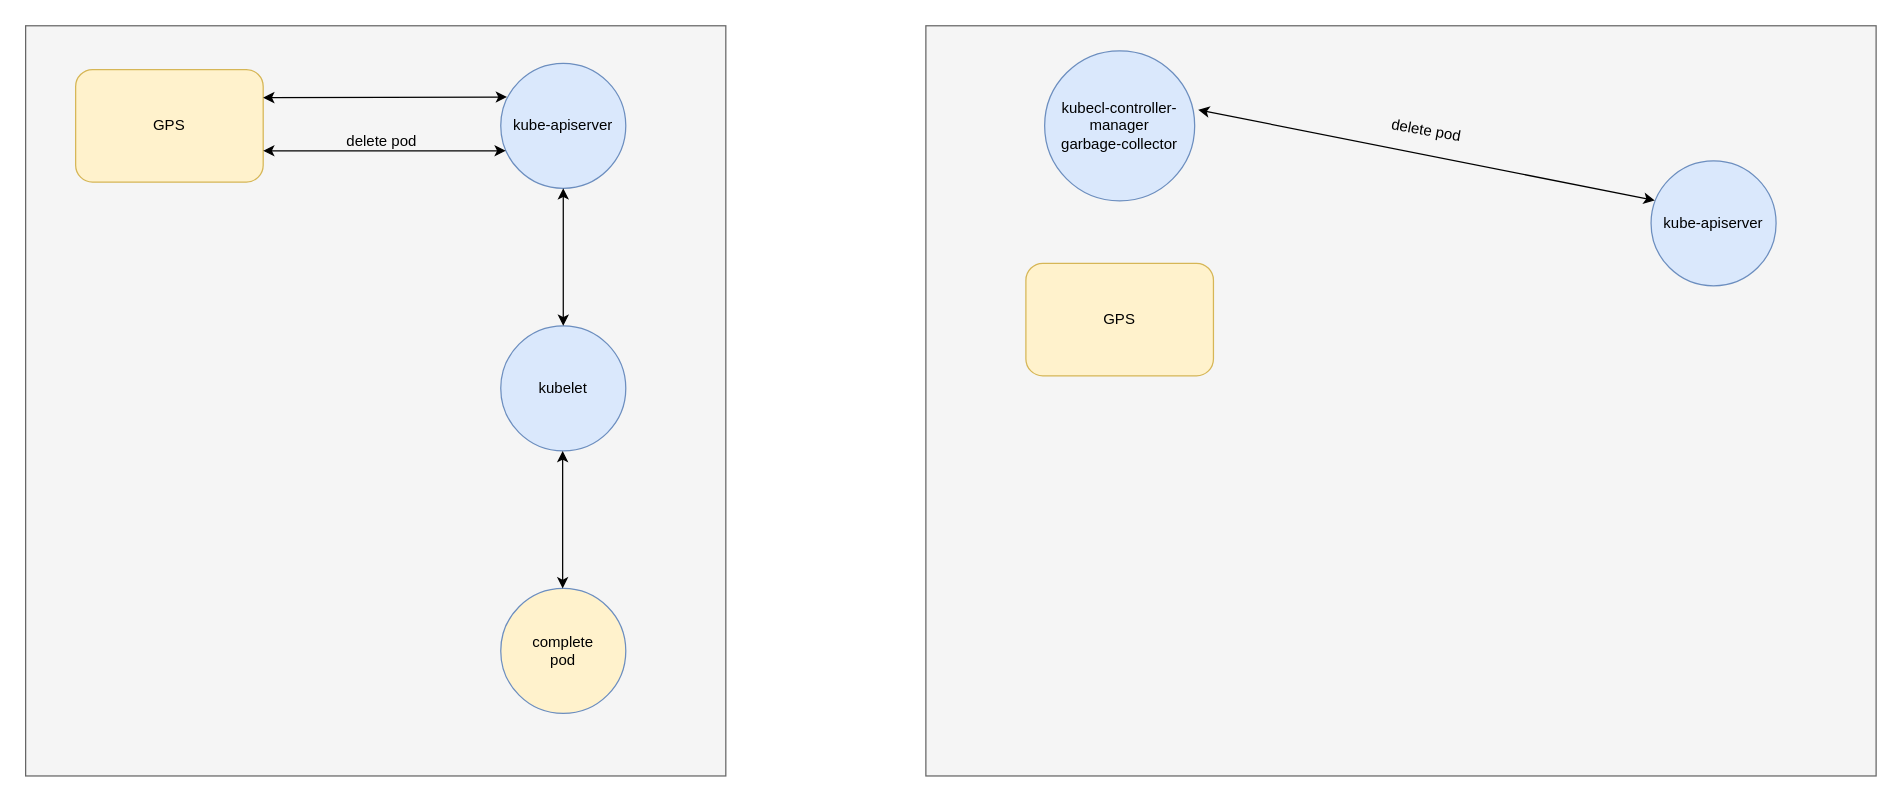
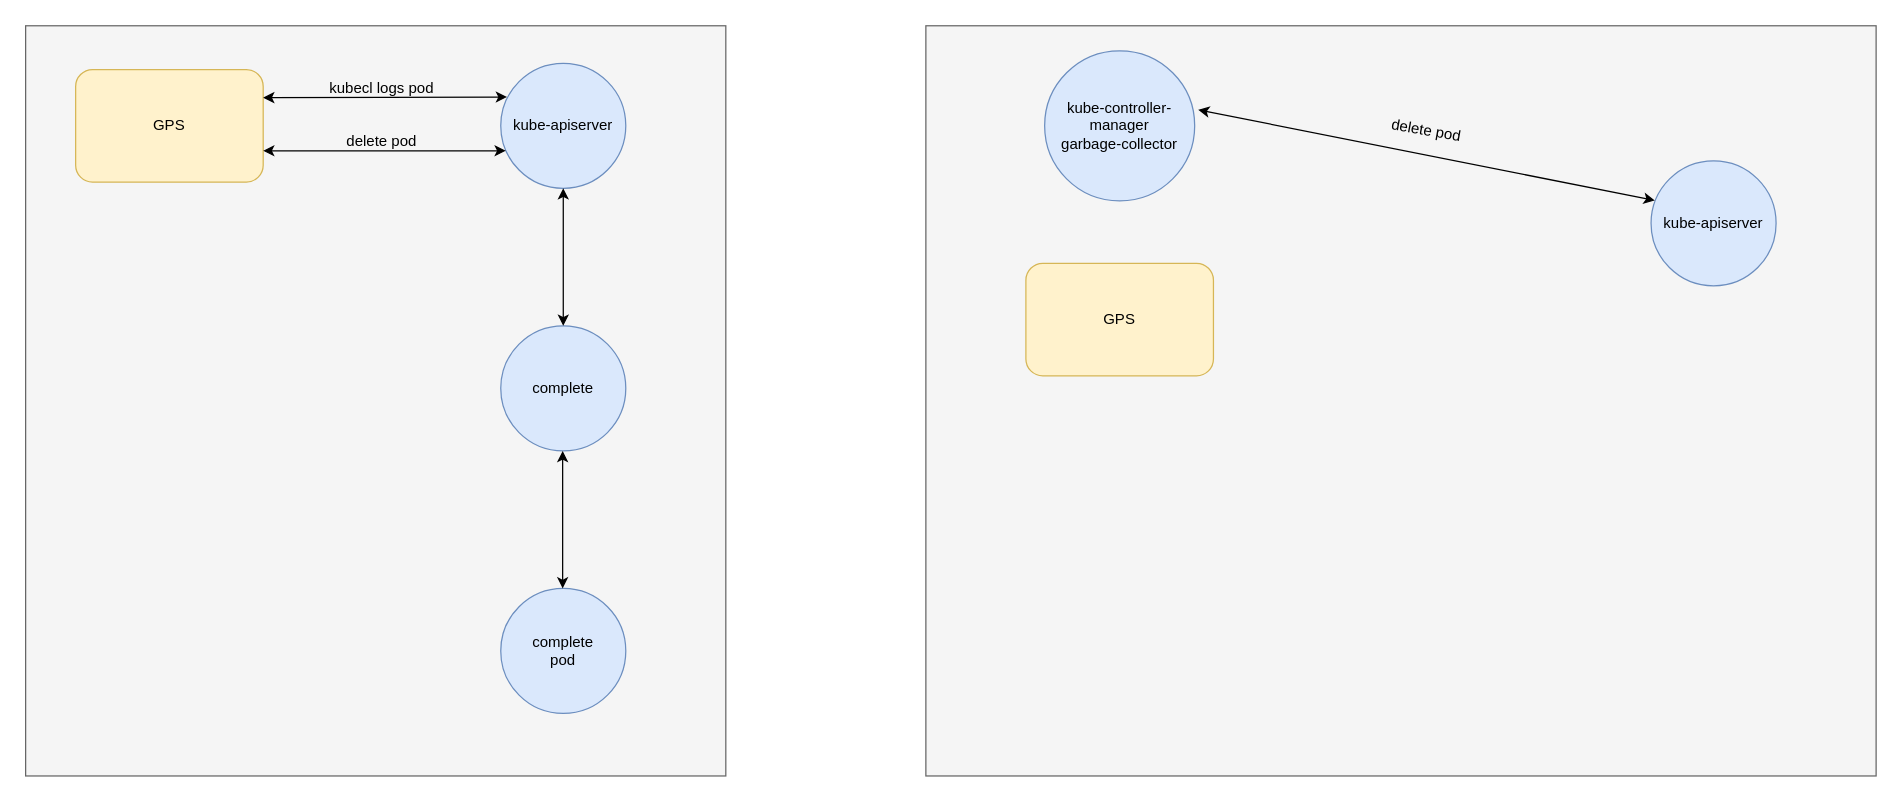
+ <mxCell id="10" value="kubecl logs pod" style="text;html=1;strokeColor=none;fillColor=none;align=center;verticalAlign=middle;whiteSpace=wrap;rounded=0;" vertex="1" parent="9"><mxGeometry width="90" height="30" as="geometry" /></mxCell>
- <mxCell id="15" value="kubecl-controller-manager&lt;br&gt;garbage-collector" style="ellipse;whiteSpace=wrap;html=1;aspect=fixed;fillColor=#dae8fc;strokeColor=#6c8ebf;" vertex="1" parent="1"><mxGeometry x="835" y="40" width="120" height="120" as="geometry" /></mxCell>
+ <mxCell id="15" value="kube-controller-manager&lt;br&gt;garbage-collector" style="ellipse;whiteSpace=wrap;html=1;aspect=fixed;fillColor=#dae8fc;strokeColor=#6c8ebf;" vertex="1" parent="1"><mxGeometry x="835" y="40" width="120" height="120" as="geometry" /></mxCell>
- <mxCell id="5" value="kubelet" style="ellipse;whiteSpace=wrap;html=1;aspect=fixed;fillColor=#dae8fc;strokeColor=#6c8ebf;" vertex="1" parent="1"><mxGeometry x="400" y="260" width="100" height="100" as="geometry" /></mxCell>
+ <mxCell id="5" value="complete" style="ellipse;whiteSpace=wrap;html=1;aspect=fixed;fillColor=#dae8fc;strokeColor=#6c8ebf;" vertex="1" parent="1"><mxGeometry x="400" y="260" width="100" height="100" as="geometry" /></mxCell>
- <mxCell id="6" value="complete&lt;br&gt;pod" style="ellipse;whiteSpace=wrap;html=1;aspect=fixed;fillColor=#fff2cc;strokeColor=#6c8ebf;" vertex="1" parent="1"><mxGeometry x="400" y="470" width="100" height="100" as="geometry" /></mxCell>
+ <mxCell id="6" value="complete&lt;br&gt;pod" style="ellipse;whiteSpace=wrap;html=1;aspect=fixed;fillColor=#dae8fc;strokeColor=#6c8ebf;" vertex="1" parent="1"><mxGeometry x="400" y="470" width="100" height="100" as="geometry" /></mxCell>
